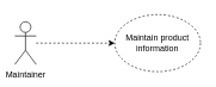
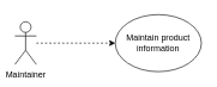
- <mxCell id="4" value="Maintain product information" style="ellipse;whiteSpace=wrap;html=1;dashed=1;" vertex="1" parent="1"><mxGeometry x="160" y="20" width="120" height="80" as="geometry" /></mxCell>
+ <mxCell id="4" value="Maintain product information" style="ellipse;whiteSpace=wrap;html=1;" vertex="1" parent="1"><mxGeometry x="160" y="20" width="120" height="80" as="geometry" /></mxCell>
